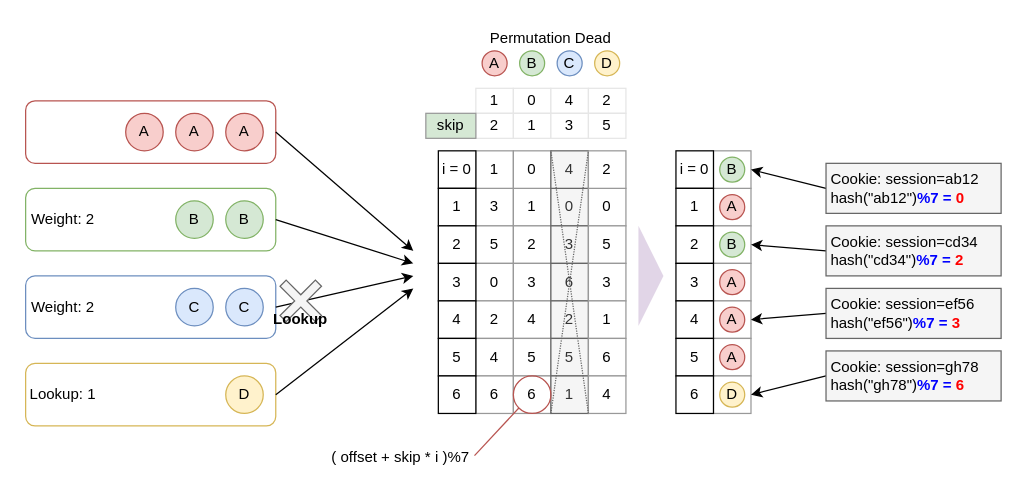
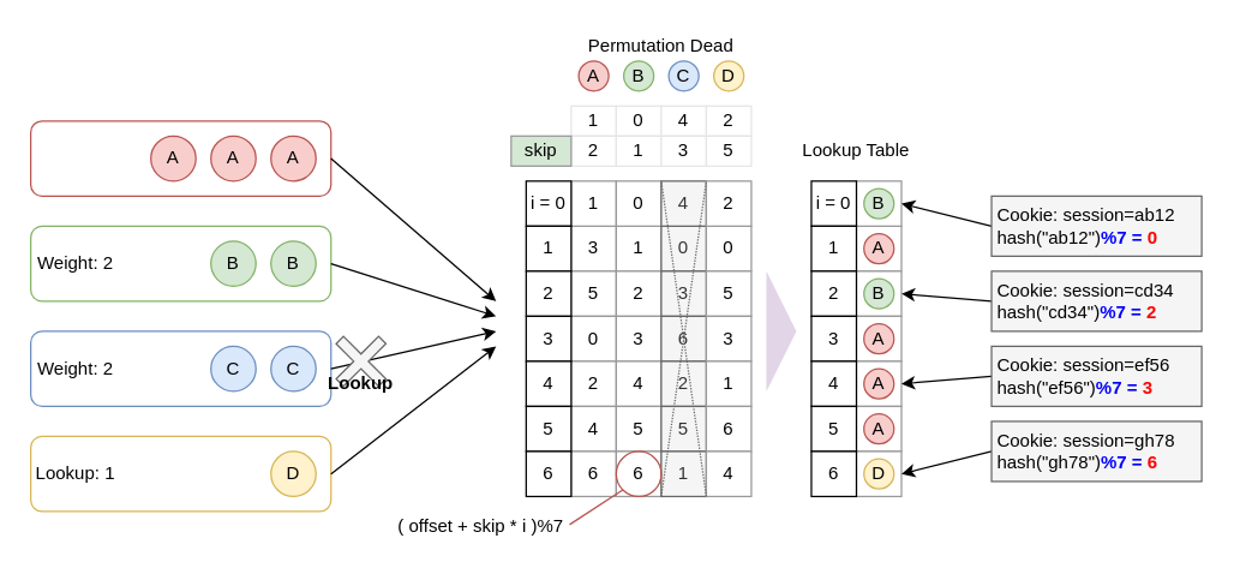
+ <mxCell id="52" value="Lookup Table" style="text;html=1;strokeColor=none;fillColor=none;align=center;verticalAlign=middle;whiteSpace=wrap;rounded=0;" vertex="1" parent="1"><mxGeometry x="530" y="90" width="80" height="20" as="geometry" /></mxCell>
- <mxCell id="75" value="( offset + skip * i )%7" style="text;html=1;strokeColor=none;fillColor=none;align=center;verticalAlign=middle;whiteSpace=wrap;rounded=0;" vertex="1" parent="1"><mxGeometry x="260" y="355" width="120" height="20" as="geometry" /></mxCell>
+ <mxCell id="75" value="( offset + skip * i )%7" style="text;html=1;strokeColor=none;fillColor=none;align=center;verticalAlign=middle;whiteSpace=wrap;rounded=0;" vertex="1" parent="1"><mxGeometry x="260" y="340" width="120" height="20" as="geometry" /></mxCell>
